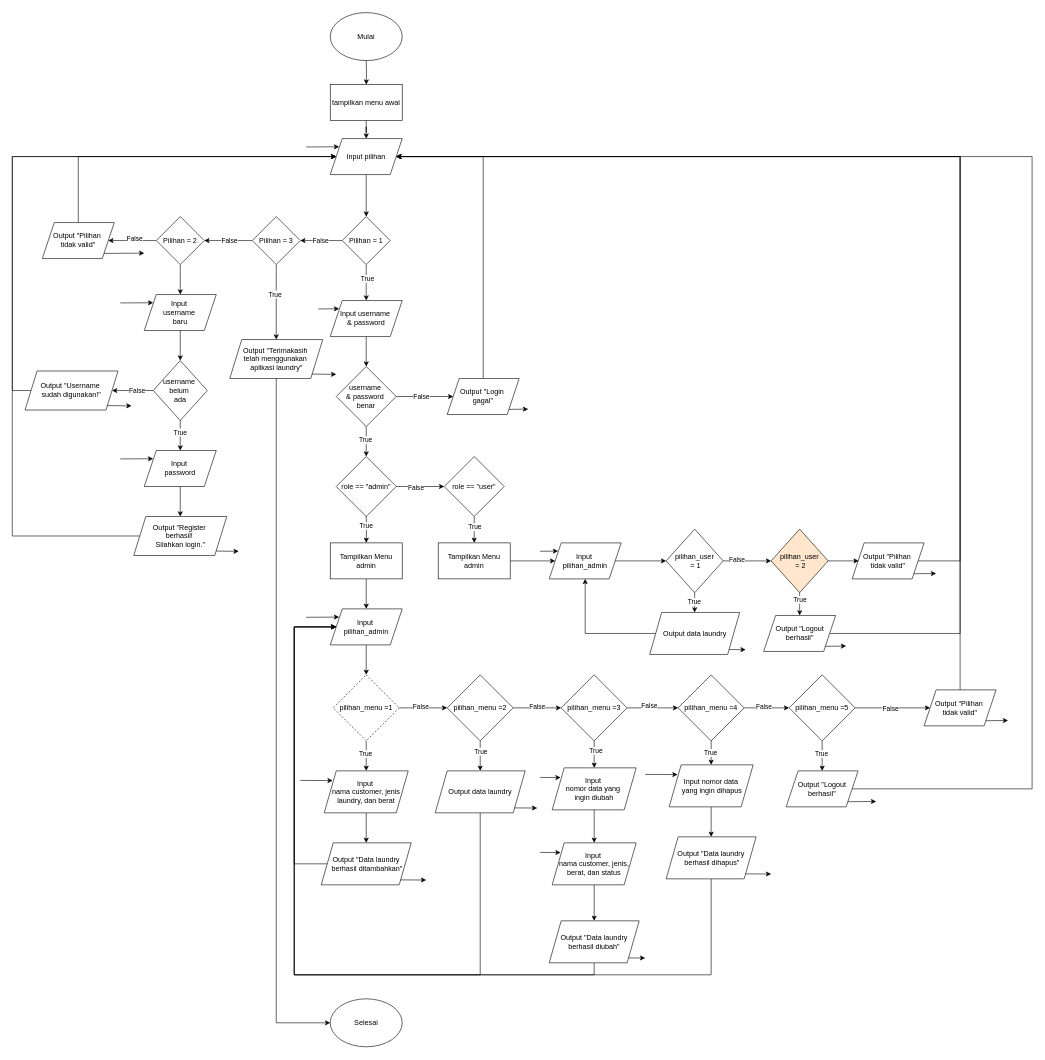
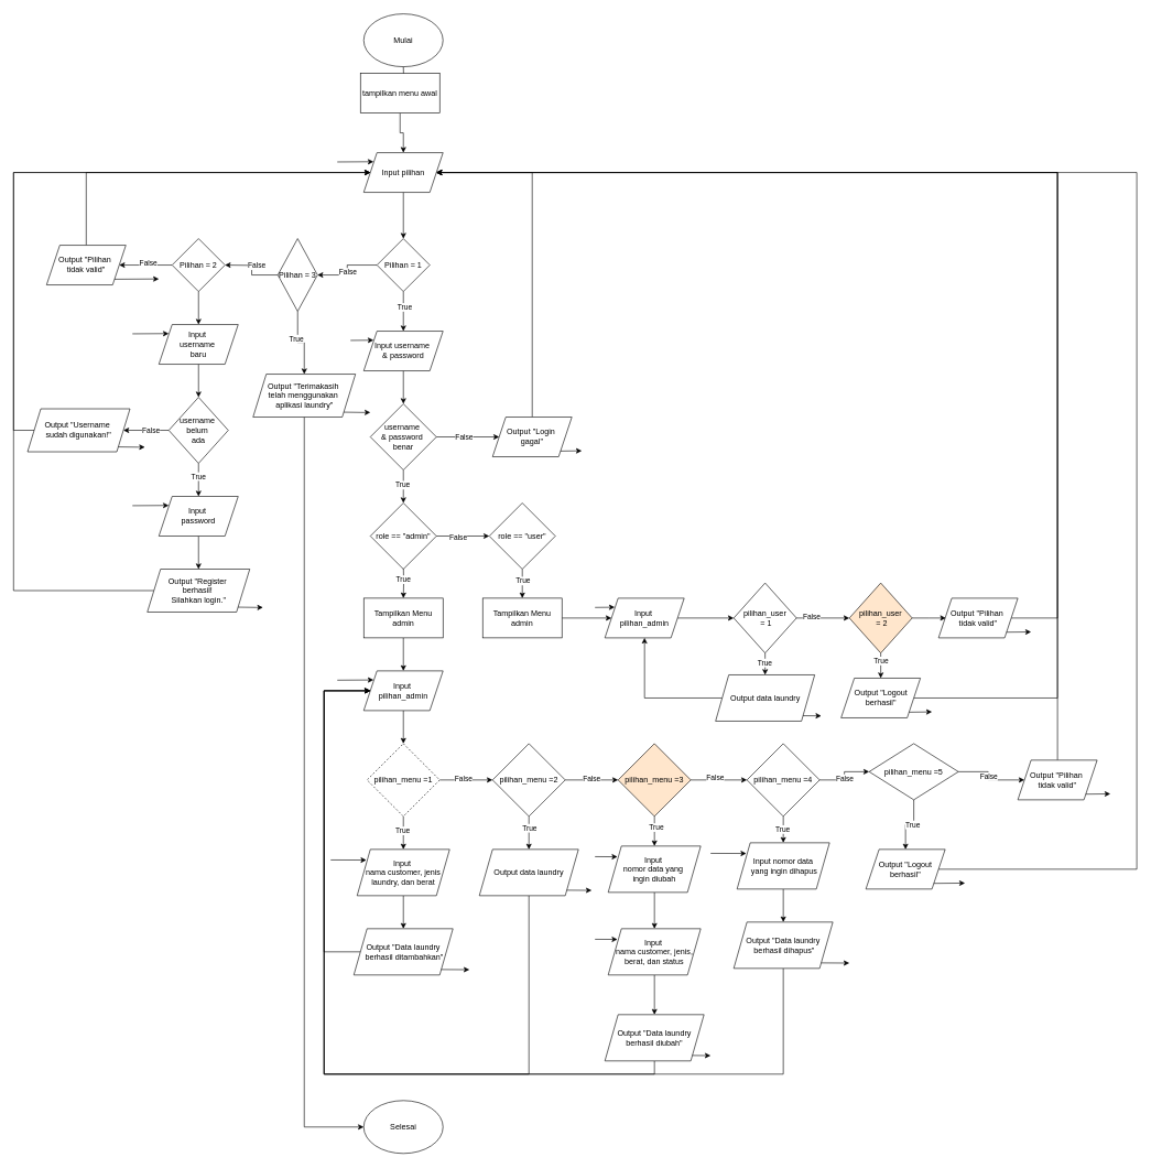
- <mxCell id="5" value="tampilkan menu awal" style="whiteSpace=wrap;html=1;" vertex="1" parent="1"><mxGeometry x="550" y="140" width="120" height="60" as="geometry" /></mxCell>
+ <mxCell id="5" value="tampilkan menu awal" style="whiteSpace=wrap;html=1;" vertex="1" parent="1"><mxGeometry x="545" y="110" width="120" height="60" as="geometry" /></mxCell>
- <mxCell id="94" value="Pilihan = 3" style="rhombus;whiteSpace=wrap;html=1;" vertex="1" parent="1"><mxGeometry x="420" y="360" width="80" height="80" as="geometry" /></mxCell>
+ <mxCell id="94" value="Pilihan = 3" style="rhombus;whiteSpace=wrap;html=1;" vertex="1" parent="1"><mxGeometry x="420" y="360" width="60" height="110" as="geometry" /></mxCell>
- <mxCell id="49" value="pilihan_menu =3" style="rhombus;whiteSpace=wrap;html=1;" vertex="1" parent="1"><mxGeometry x="935" y="1124" width="110" height="110" as="geometry" /></mxCell>
+ <mxCell id="49" value="pilihan_menu =3" style="rhombus;whiteSpace=wrap;html=1;fillColor=#ffe6cc;" vertex="1" parent="1"><mxGeometry x="935" y="1124" width="110" height="110" as="geometry" /></mxCell>
- <mxCell id="59" value="pilihan_menu =5" style="rhombus;whiteSpace=wrap;html=1;" vertex="1" parent="1"><mxGeometry x="1315" y="1124" width="110" height="110" as="geometry" /></mxCell>
+ <mxCell id="59" value="pilihan_menu =5" style="rhombus;whiteSpace=wrap;html=1;" vertex="1" parent="1"><mxGeometry x="1315" y="1124" width="135" height="85" as="geometry" /></mxCell>
